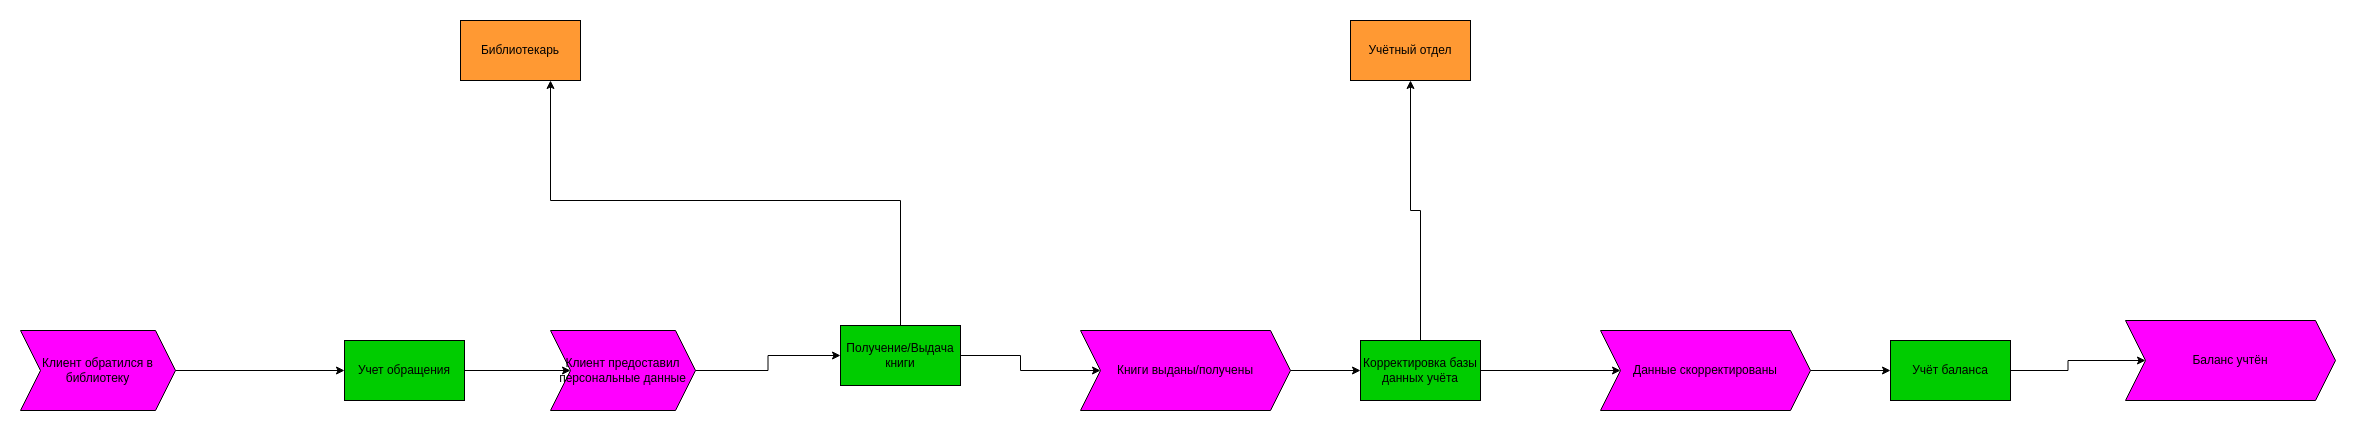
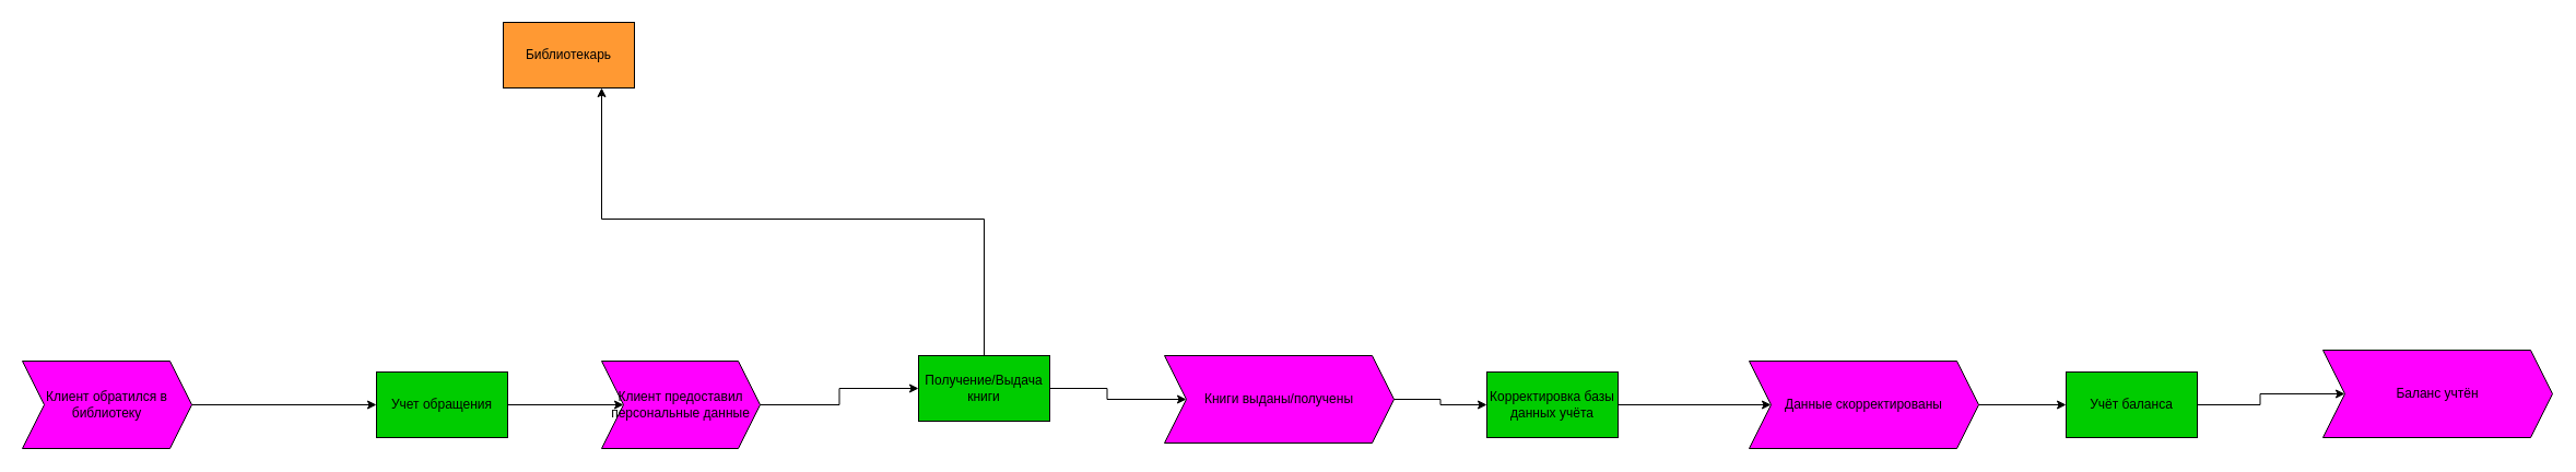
- <mxCell id="19" value="Учётный отдел" style="rounded=0;whiteSpace=wrap;html=1;fillColor=#FF9933;" vertex="1" parent="1"><mxGeometry x="1350" y="20" width="120" height="60" as="geometry" /></mxCell>
- <mxCell id="15" style="edgeStyle=orthogonalEdgeStyle;rounded=0;orthogonalLoop=1;jettySize=auto;html=1;entryX=0.5;entryY=1;entryDx=0;entryDy=0;" edge="1" parent="1" source="16" target="19"><mxGeometry relative="1" as="geometry" /></mxCell>
- <mxCell id="13" value="Книги выданы/получены" style="shape=step;perimeter=stepPerimeter;whiteSpace=wrap;html=1;fixedSize=1;fillColor=#FF00FF;" vertex="1" parent="1"><mxGeometry x="1080" y="330" width="210" height="80" as="geometry" /></mxCell>
+ <mxCell id="13" value="Книги выданы/получены" style="shape=step;perimeter=stepPerimeter;whiteSpace=wrap;html=1;fixedSize=1;fillColor=#FF00FF;" vertex="1" parent="1"><mxGeometry x="1065" y="325" width="210" height="80" as="geometry" /></mxCell>
